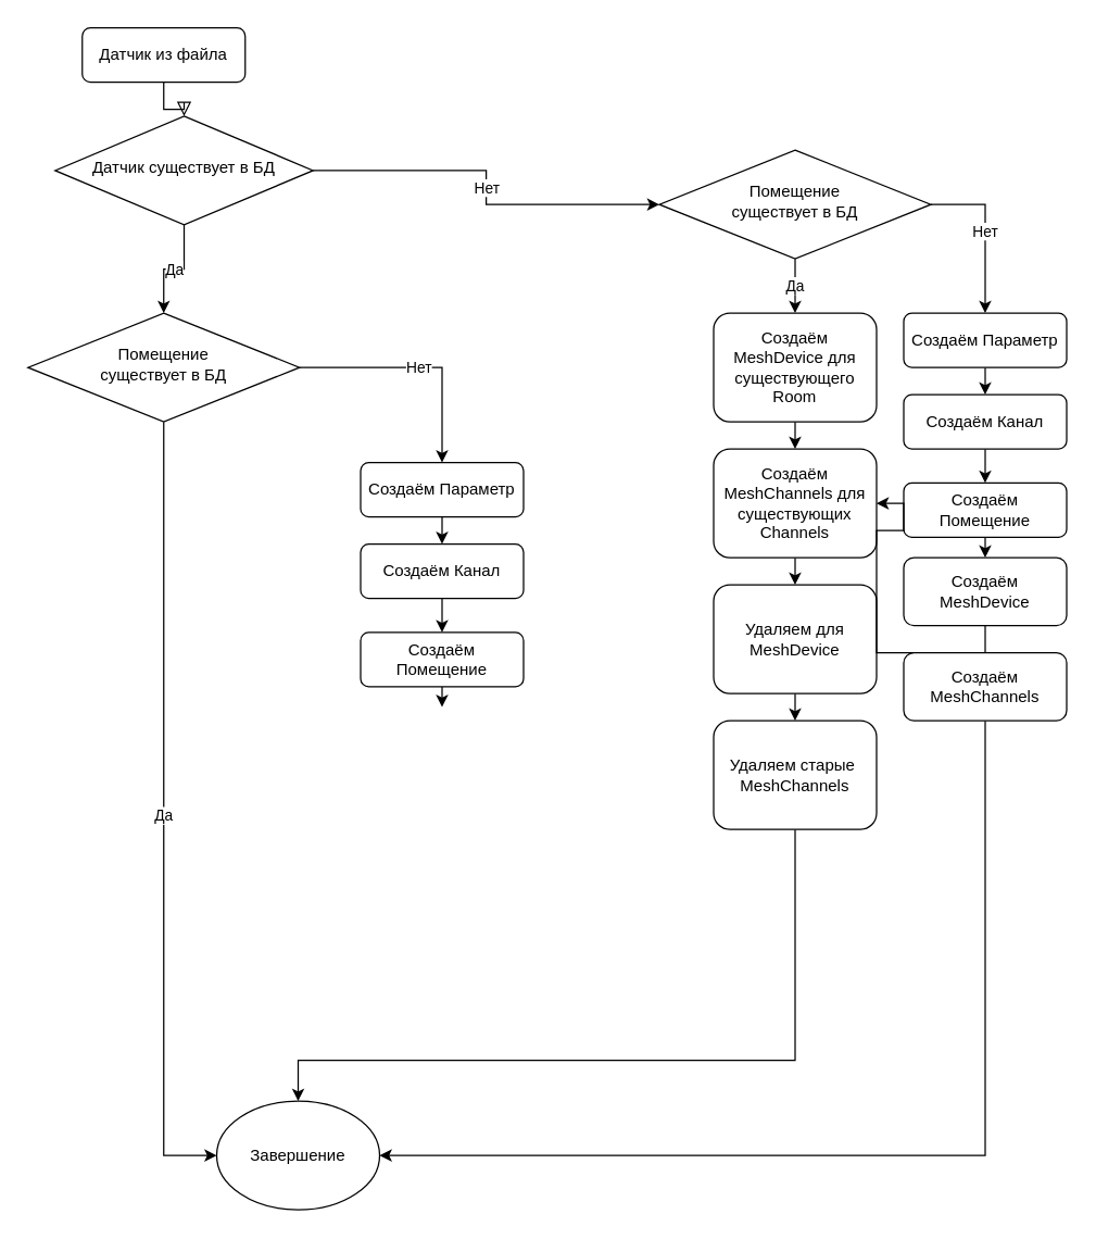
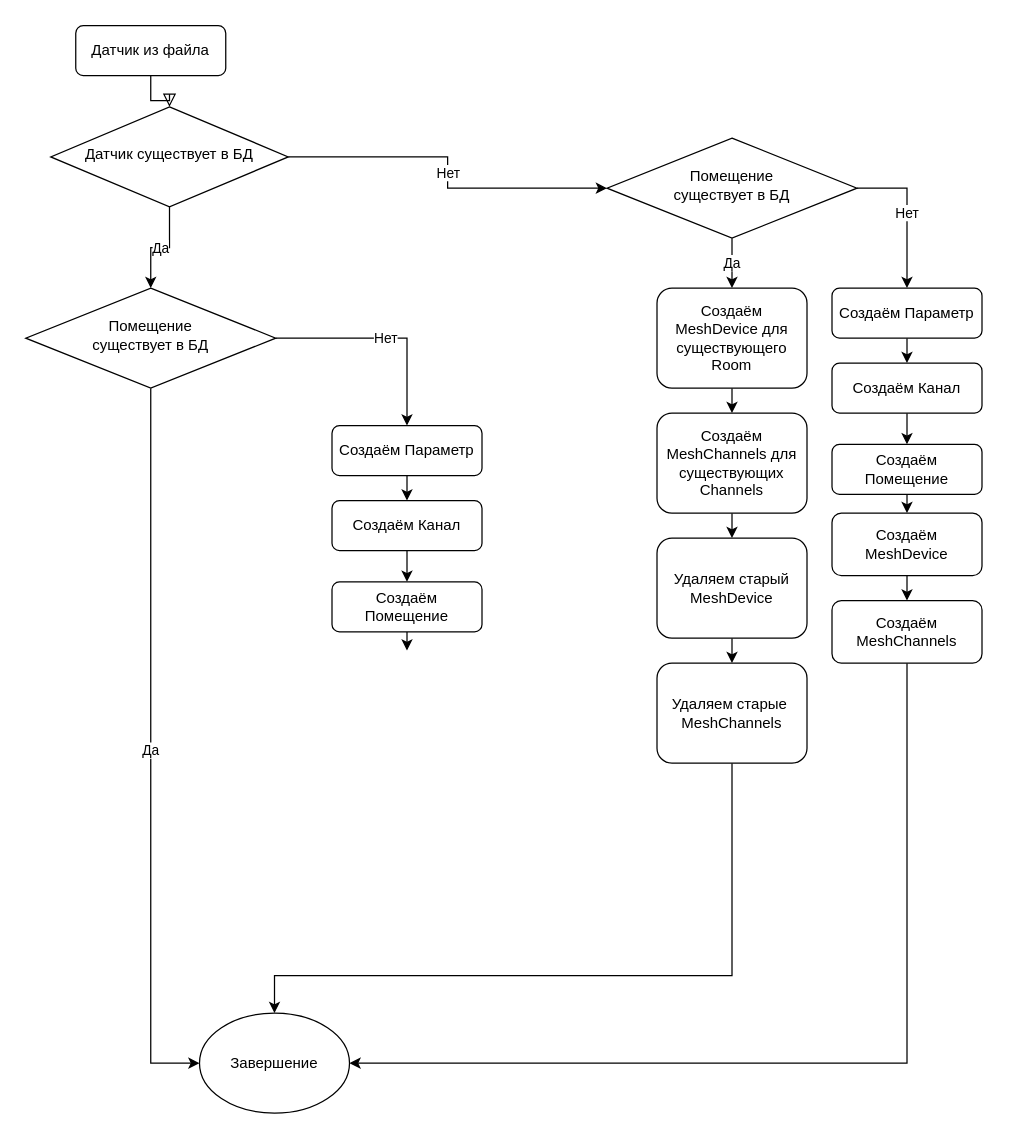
- <mxCell id="27" style="edgeStyle=orthogonalEdgeStyle;rounded=0;orthogonalLoop=1;jettySize=auto;html=1;exitX=0.5;exitY=1;exitDx=0;exitDy=0;" edge="1" parent="1" source="28" target="17"><mxGeometry relative="1" as="geometry" /></mxCell>
+ <mxCell id="27" style="edgeStyle=orthogonalEdgeStyle;rounded=0;orthogonalLoop=1;jettySize=auto;html=1;exitX=0.5;exitY=1;exitDx=0;exitDy=0;entryX=0.5;entryY=0;entryDx=0;entryDy=0;" edge="1" parent="1" source="28" target="30"><mxGeometry relative="1" as="geometry" /></mxCell>
- <mxCell id="19" value="Удаляем для MeshDevice" style="rounded=1;whiteSpace=wrap;html=1;fontSize=12;glass=0;strokeWidth=1;shadow=0;" vertex="1" parent="1"><mxGeometry x="525" y="430" width="120" height="80" as="geometry" /></mxCell>
+ <mxCell id="19" value="Удаляем старый MeshDevice" style="rounded=1;whiteSpace=wrap;html=1;fontSize=12;glass=0;strokeWidth=1;shadow=0;" vertex="1" parent="1"><mxGeometry x="525" y="430" width="120" height="80" as="geometry" /></mxCell>
